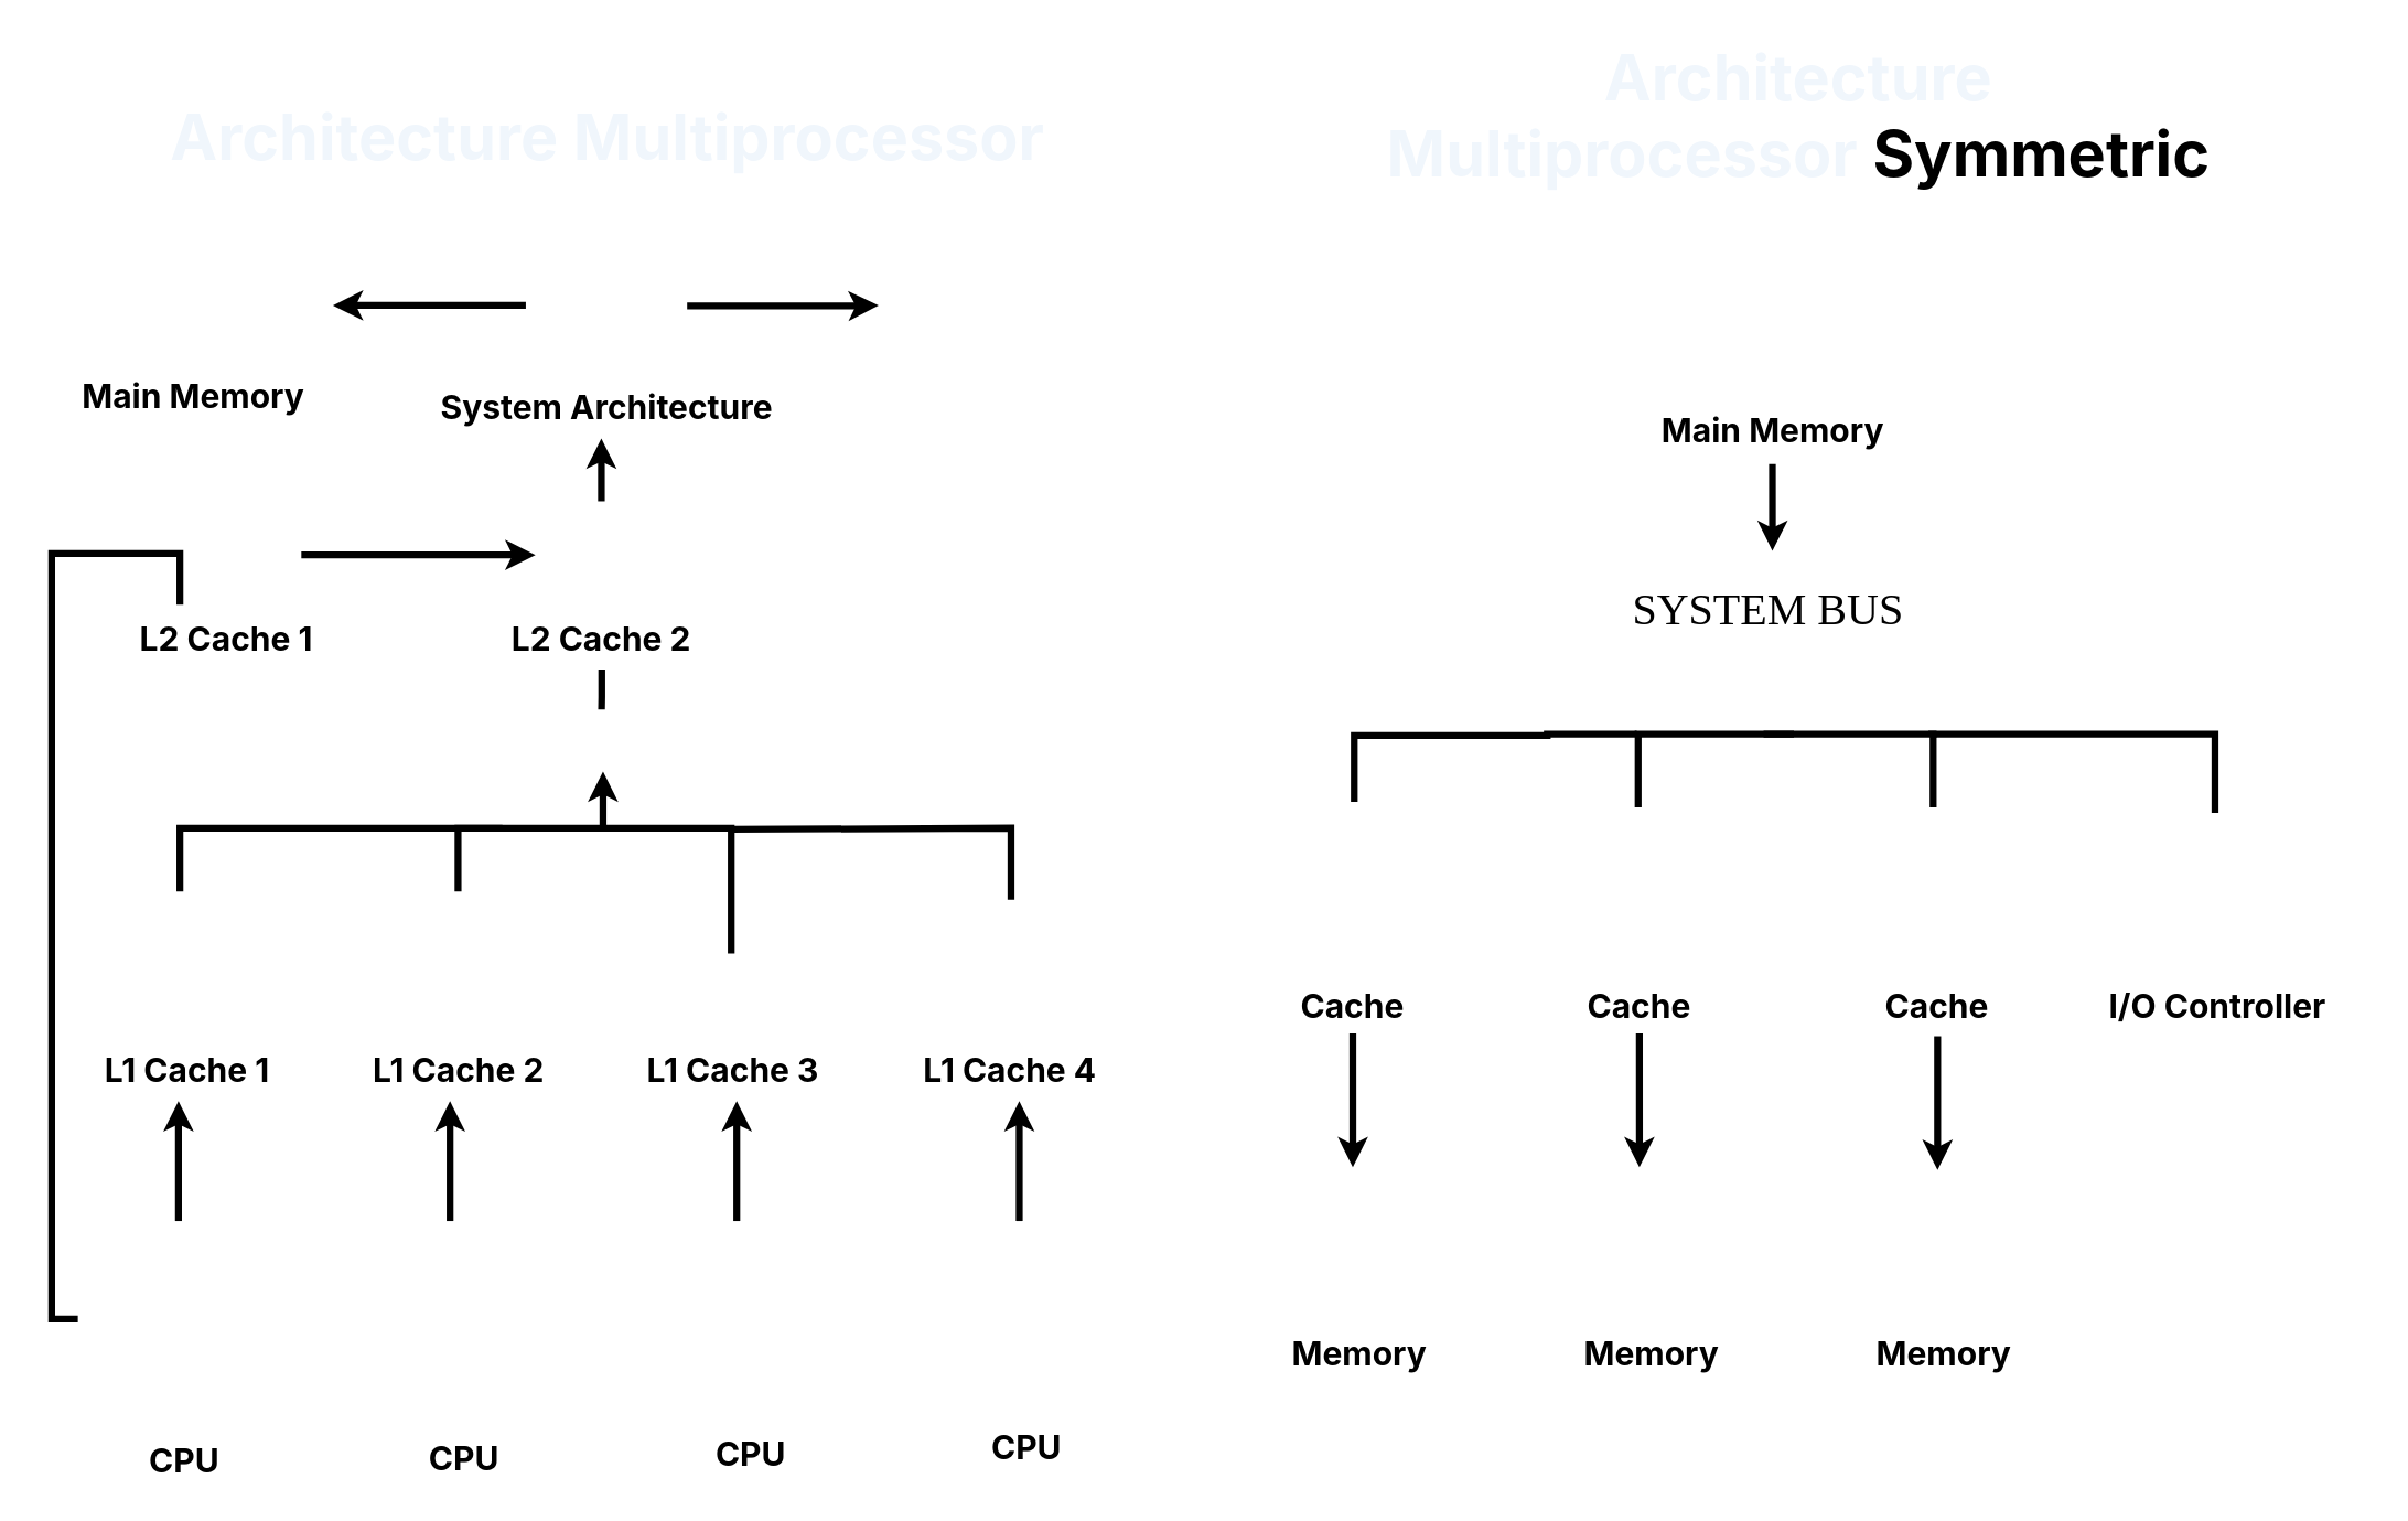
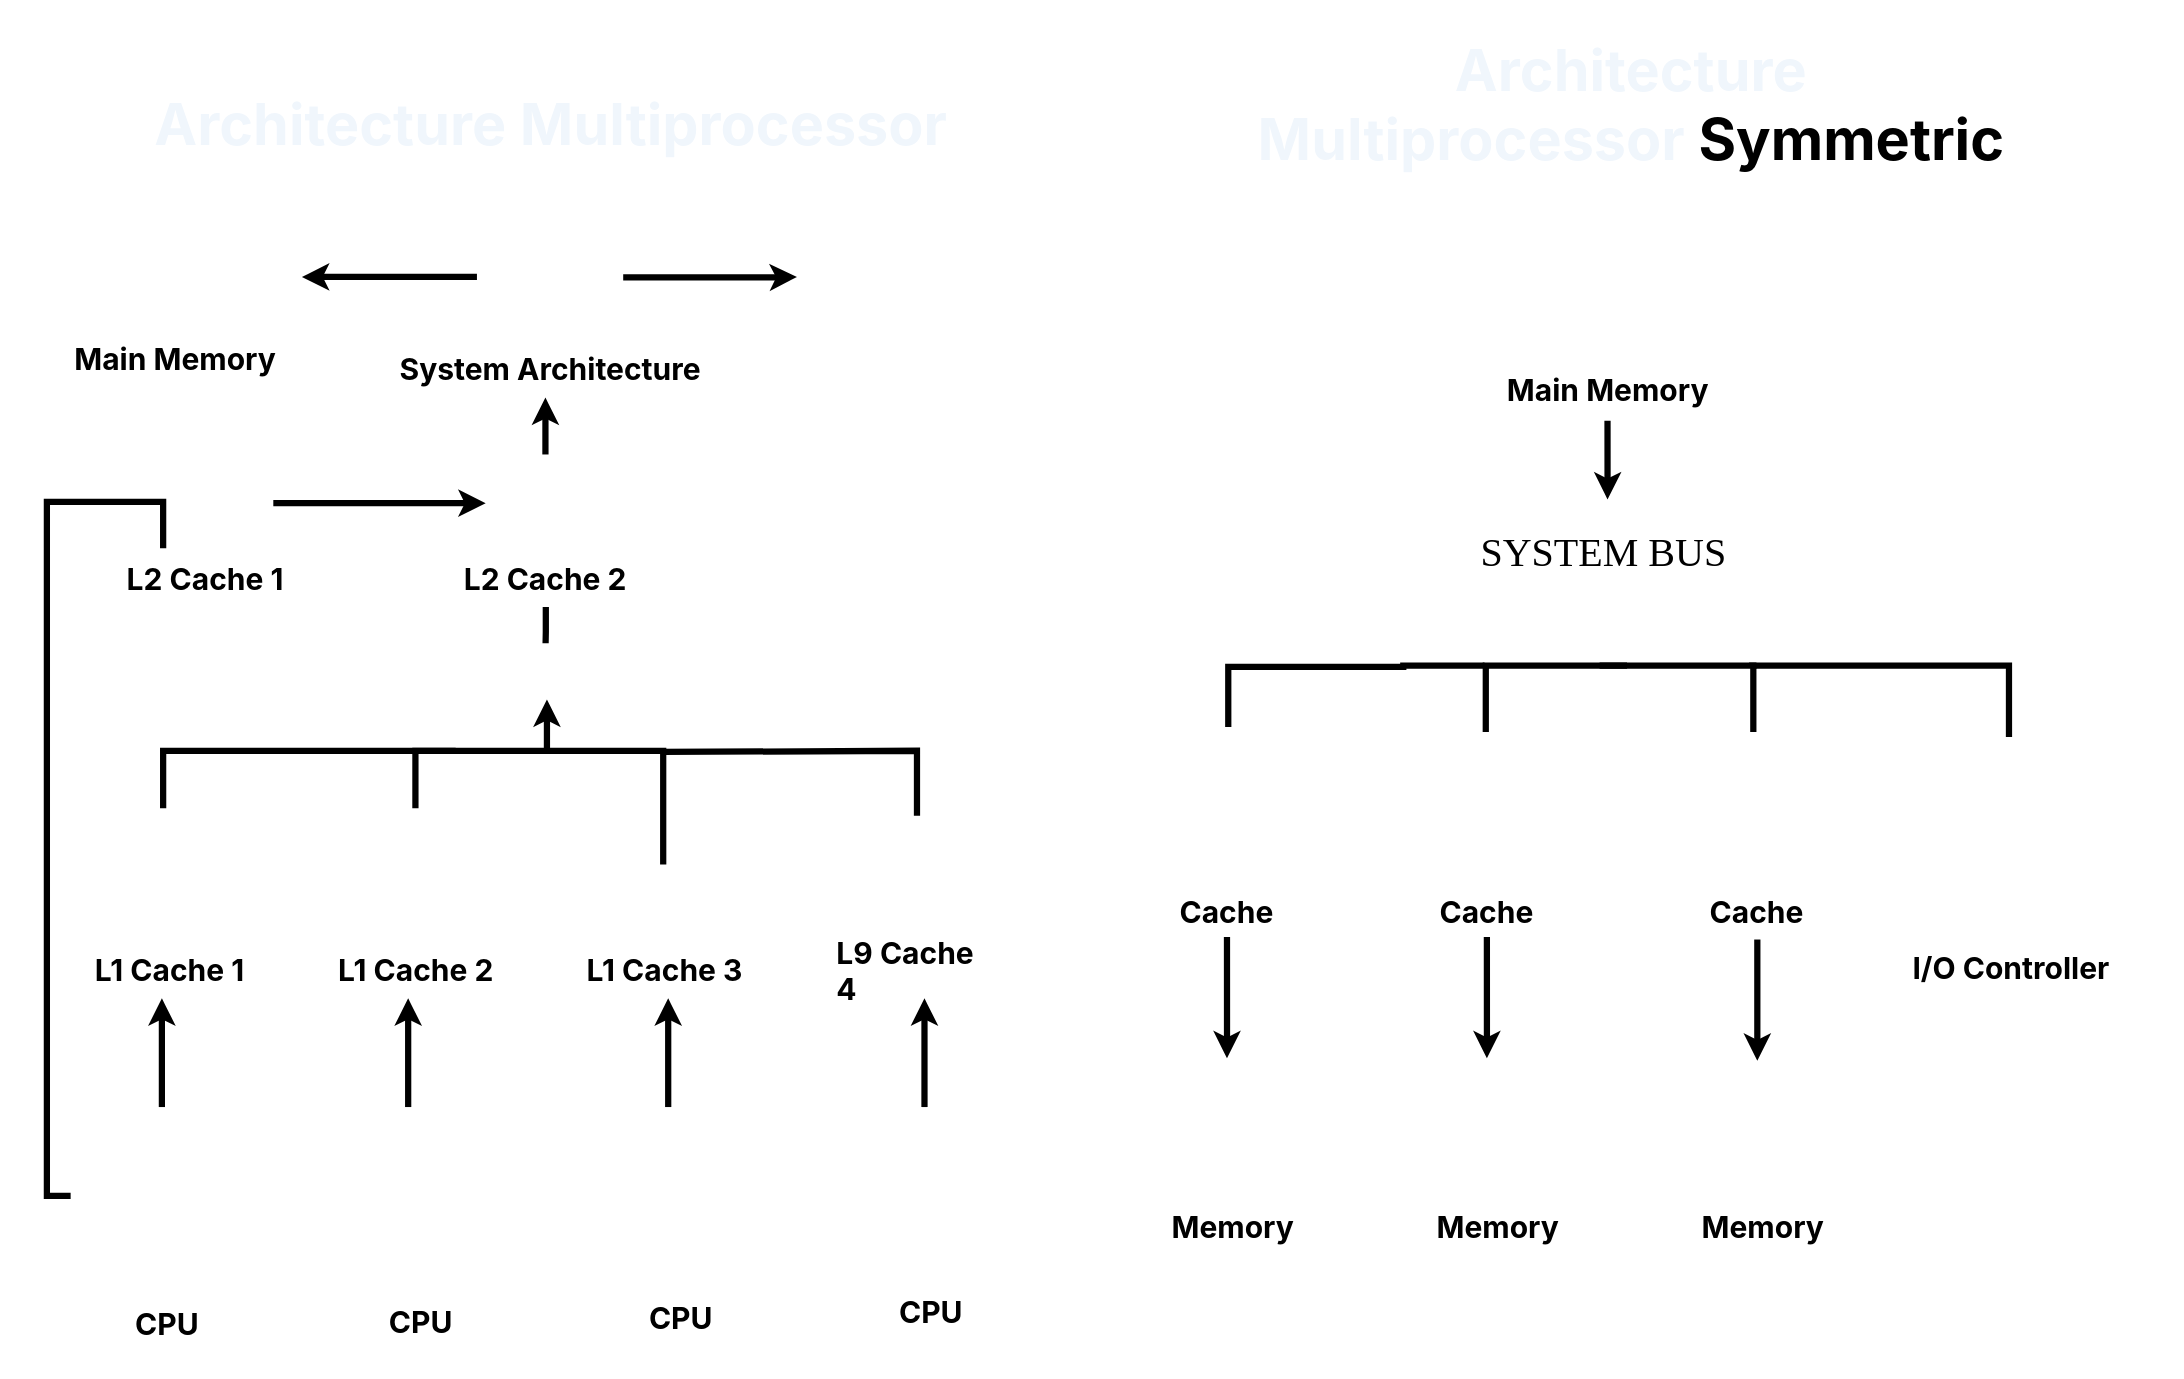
- <mxCell id="16" value="&lt;h1 style=&quot;text-align: start;&quot;&gt;&lt;font face=&quot;-apple-system, BlinkMacSystemFont, Segoe UI, Noto Sans, Helvetica, Arial, sans-serif, Apple Color Emoji, Segoe UI Emoji&quot;&gt;I/O Controller&lt;/font&gt;&lt;/h1&gt;" style="text;strokeColor=none;align=center;fillColor=none;html=1;verticalAlign=middle;whiteSpace=wrap;rounded=0;" vertex="1" parent="1"><mxGeometry x="1520" y="708" width="177" height="43" as="geometry" /></mxCell>
+ <mxCell id="16" value="&lt;h1 style=&quot;text-align: start;&quot;&gt;&lt;font face=&quot;-apple-system, BlinkMacSystemFont, Segoe UI, Noto Sans, Helvetica, Arial, sans-serif, Apple Color Emoji, Segoe UI Emoji&quot;&gt;I/O Controller&lt;/font&gt;&lt;/h1&gt;" style="text;strokeColor=none;align=center;fillColor=none;html=1;verticalAlign=middle;whiteSpace=wrap;rounded=0;" vertex="1" parent="1"><mxGeometry x="1520" y="753" width="177" height="43" as="geometry" /></mxCell>
- <mxCell id="35" value="&lt;h1 style=&quot;text-align: start;&quot;&gt;&lt;font face=&quot;-apple-system, BlinkMacSystemFont, Segoe UI, Noto Sans, Helvetica, Arial, sans-serif, Apple Color Emoji, Segoe UI Emoji&quot;&gt;L1 Cache 4&lt;/font&gt;&lt;/h1&gt;" style="text;strokeColor=none;align=center;fillColor=none;html=1;verticalAlign=middle;whiteSpace=wrap;rounded=0;" vertex="1" parent="1"><mxGeometry x="667.5" y="755" width="128.5" height="43" as="geometry" /></mxCell>
+ <mxCell id="35" value="&lt;h1 style=&quot;text-align: start;&quot;&gt;&lt;font face=&quot;-apple-system, BlinkMacSystemFont, Segoe UI, Noto Sans, Helvetica, Arial, sans-serif, Apple Color Emoji, Segoe UI Emoji&quot;&gt;L9 Cache 4&lt;/font&gt;&lt;/h1&gt;" style="text;strokeColor=none;align=center;fillColor=none;html=1;verticalAlign=middle;whiteSpace=wrap;rounded=0;" vertex="1" parent="1"><mxGeometry x="667.5" y="755" width="128.5" height="43" as="geometry" /></mxCell>
